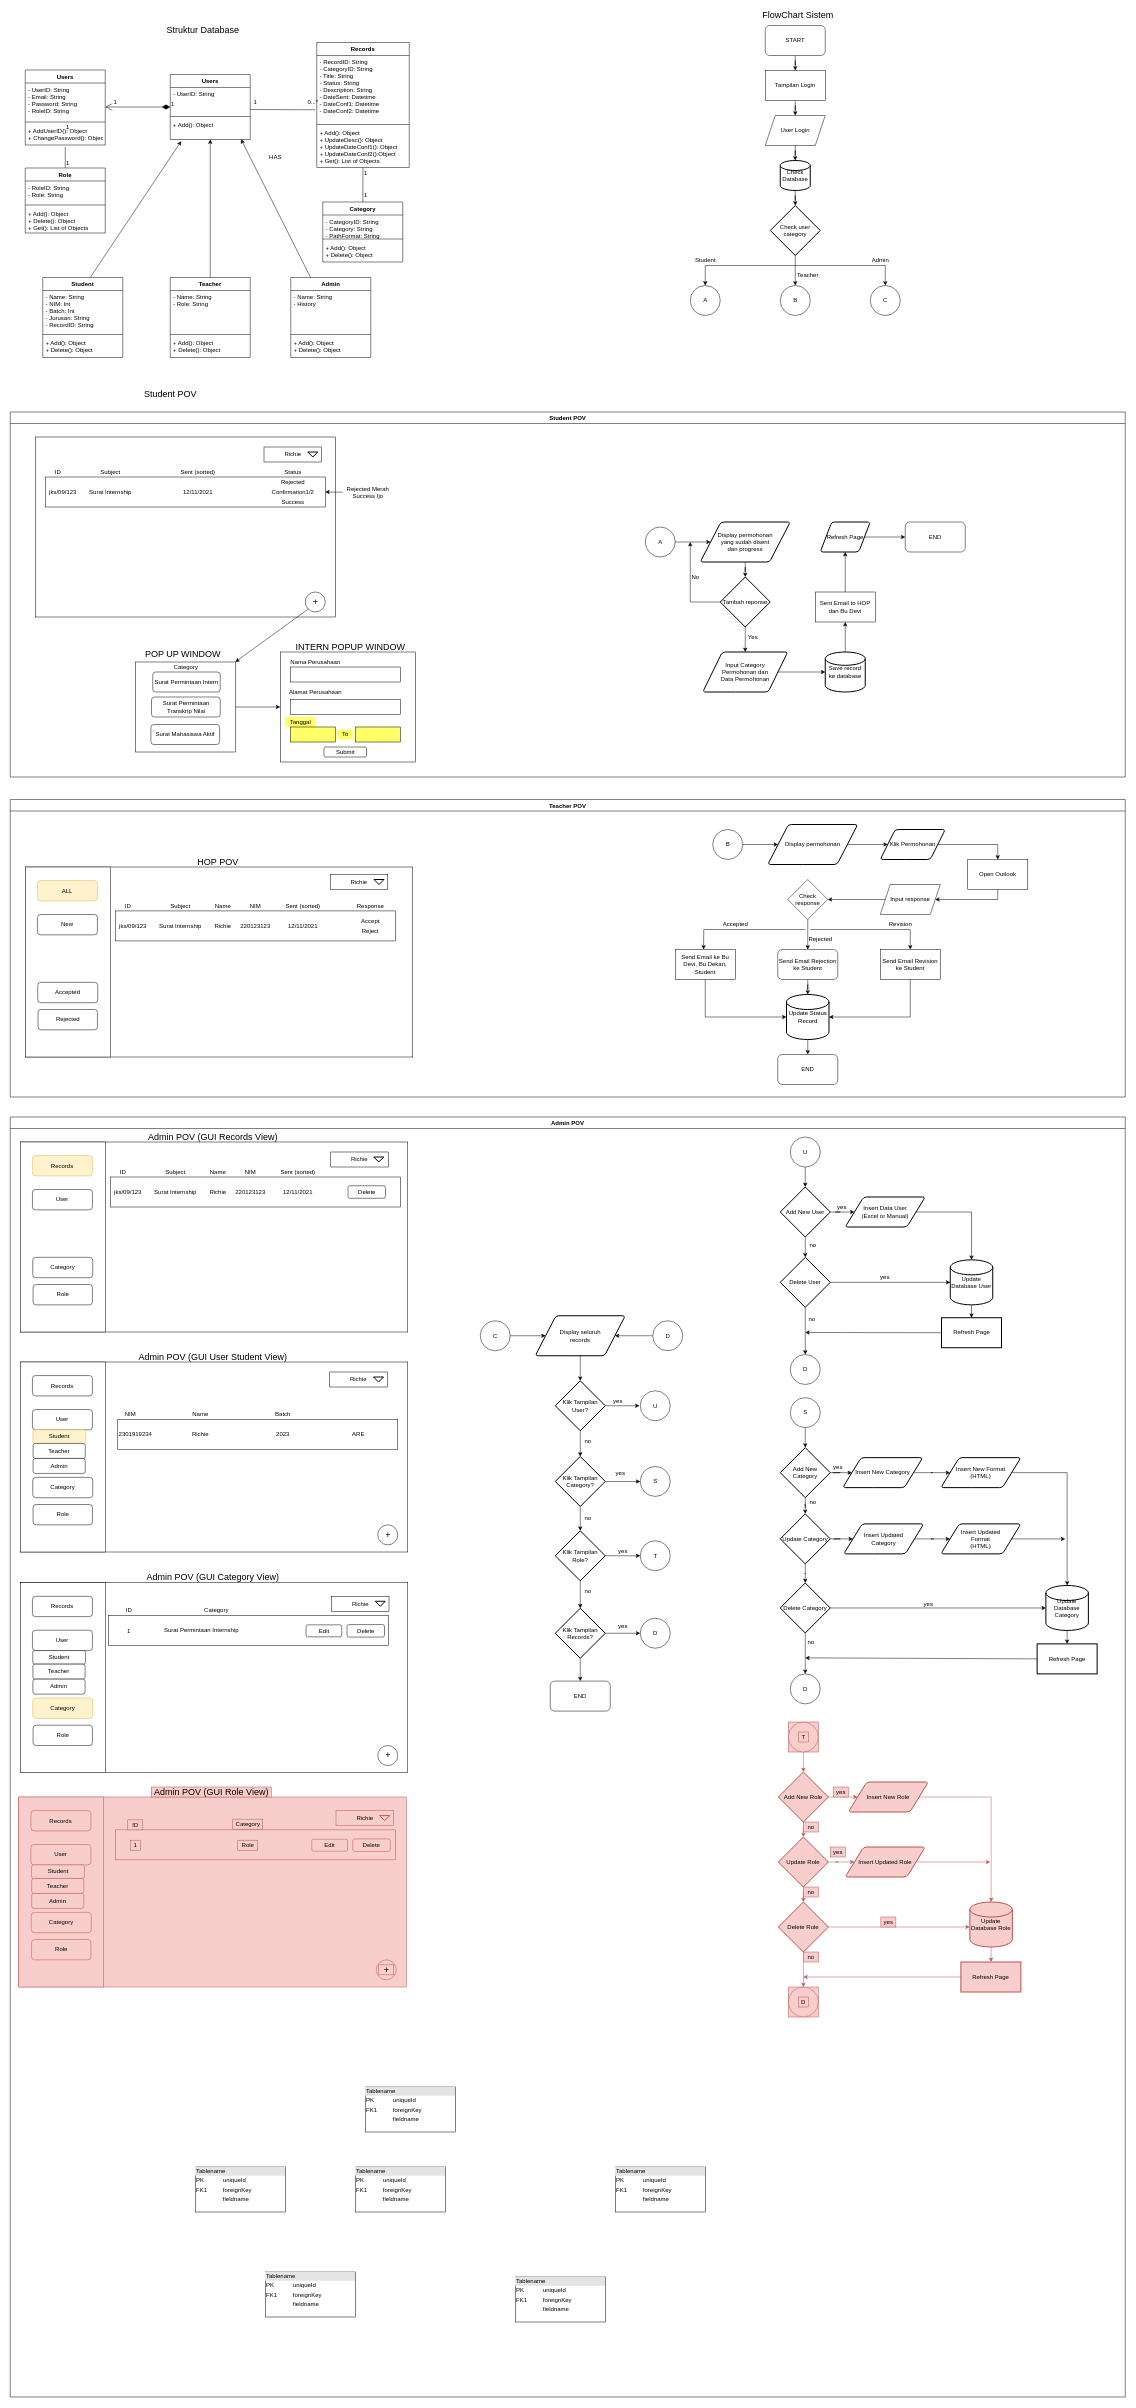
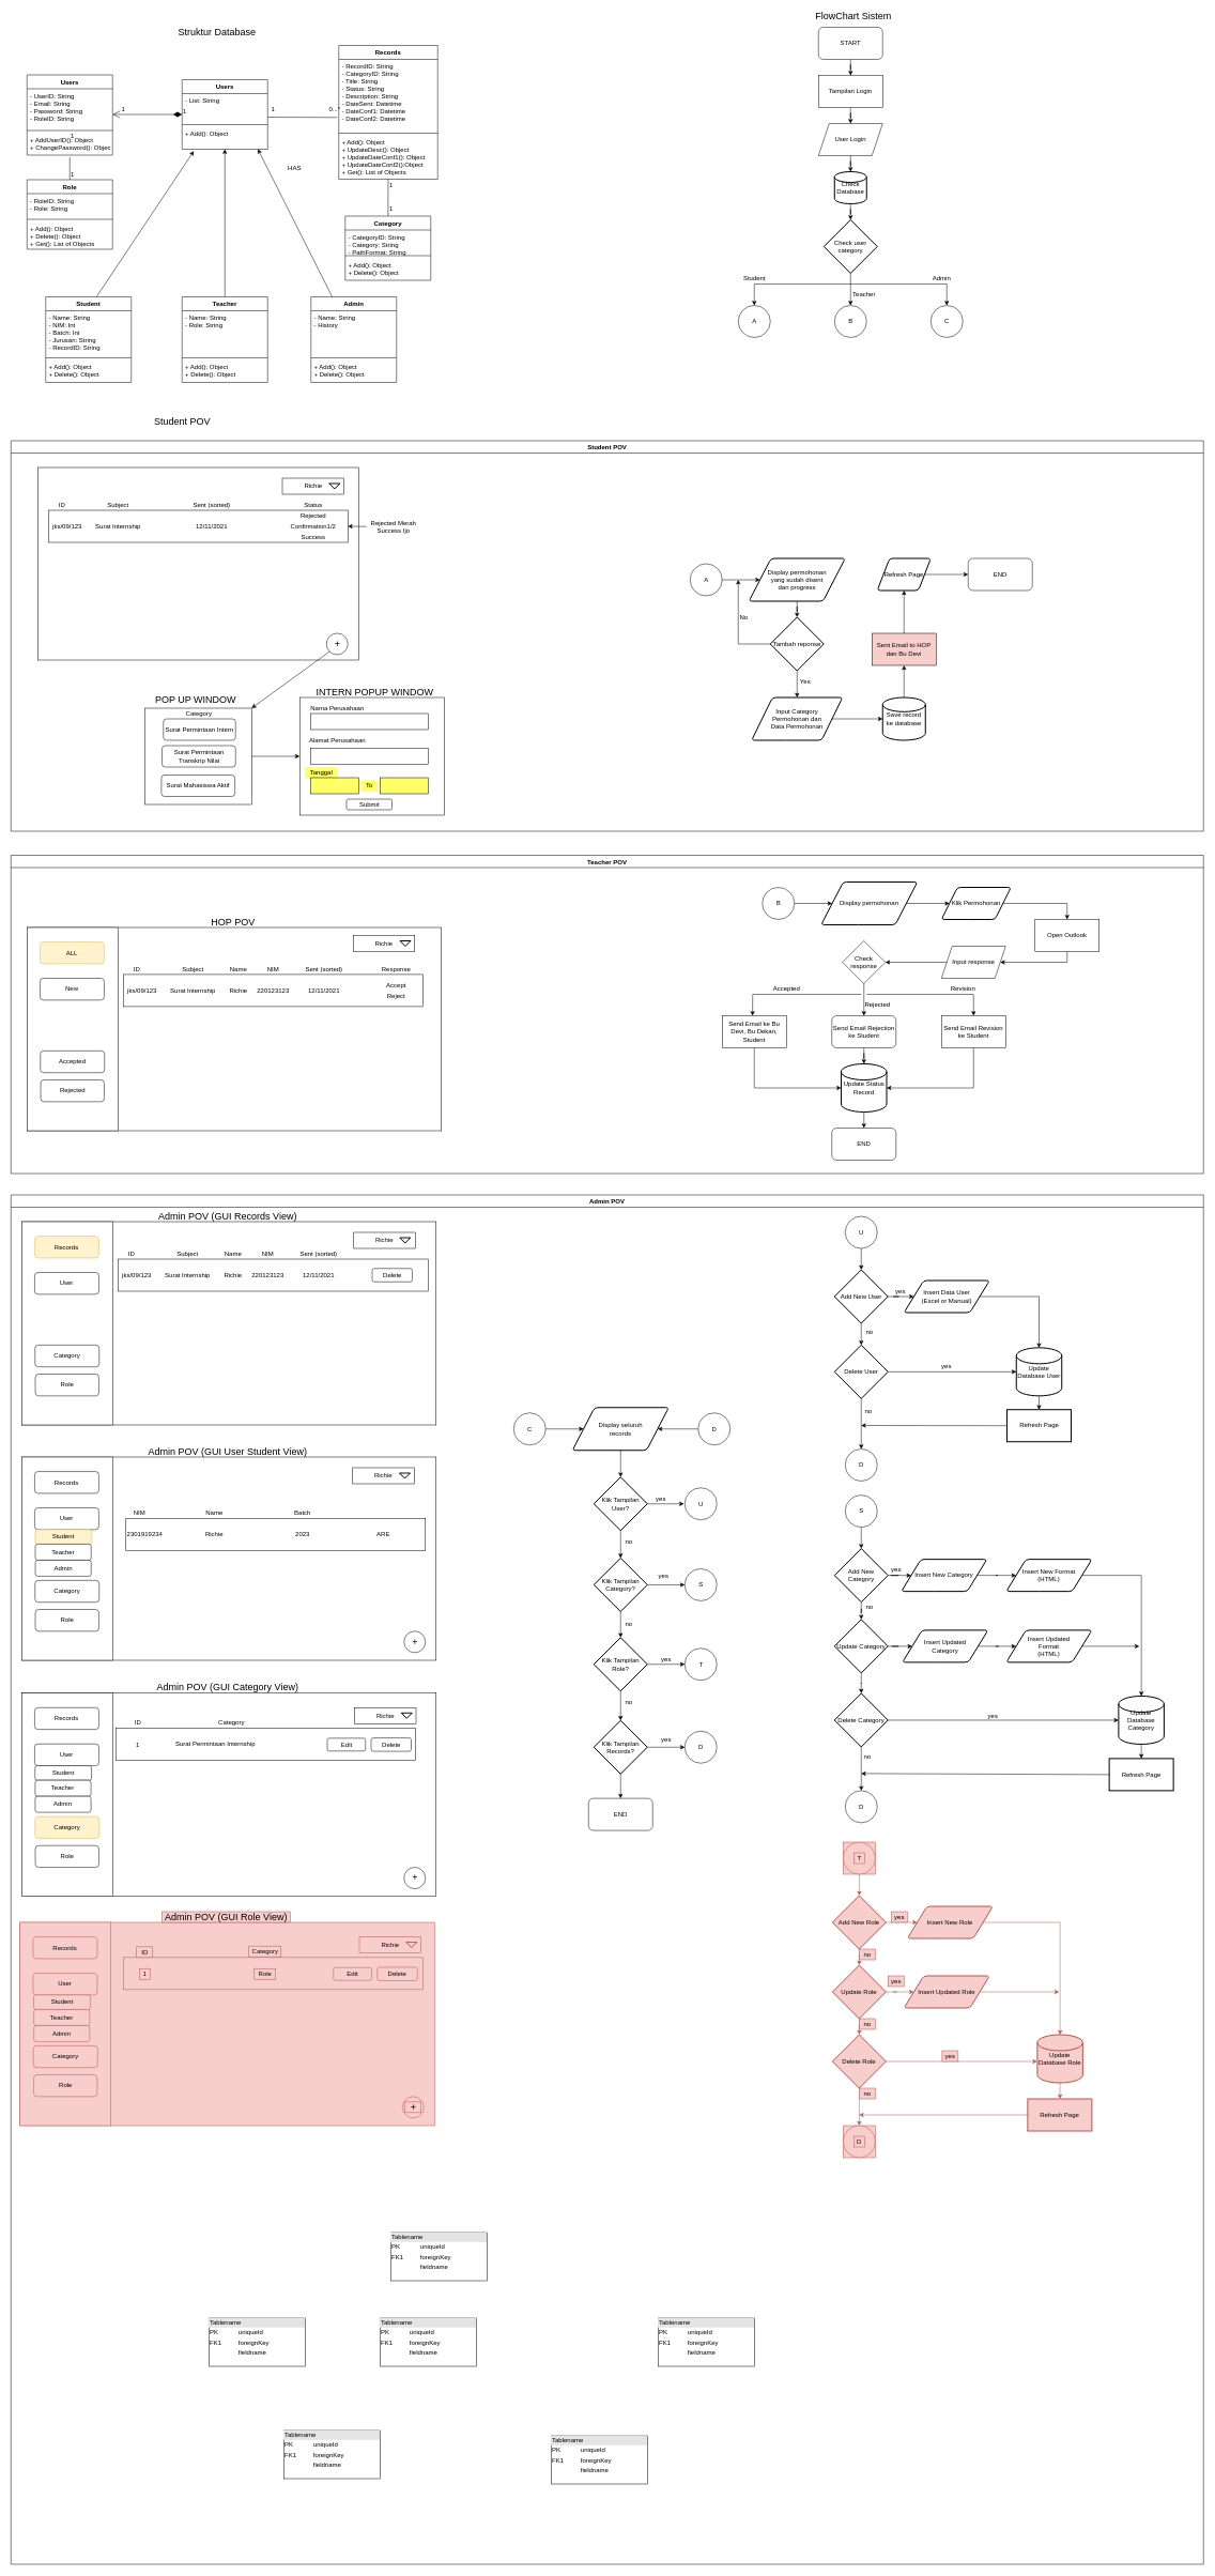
- <mxCell id="43" value="- UserID: String&#10;" style="text;strokeColor=none;fillColor=none;align=left;verticalAlign=top;spacingLeft=4;spacingRight=4;overflow=hidden;rotatable=0;points=[[0,0.5],[1,0.5]];portConstraint=eastwest;" parent="42" vertex="1"><mxGeometry y="26" width="160" height="54" as="geometry" /></mxCell>
+ <mxCell id="43" value="- List: String&#10;" style="text;strokeColor=none;fillColor=none;align=left;verticalAlign=top;spacingLeft=4;spacingRight=4;overflow=hidden;rotatable=0;points=[[0,0.5],[1,0.5]];portConstraint=eastwest;" parent="42" vertex="1"><mxGeometry y="26" width="160" height="54" as="geometry" /></mxCell>
- <mxCell id="267" value="Sent Email to HOP dan Bu Devi" style="rounded=0;whiteSpace=wrap;html=1;" parent="254" vertex="1"><mxGeometry x="1610" y="360" width="120" height="60" as="geometry" /></mxCell>
+ <mxCell id="267" value="Sent Email to HOP dan Bu Devi" style="rounded=0;whiteSpace=wrap;html=1;fillColor=#f8cecc;" parent="254" vertex="1"><mxGeometry x="1610" y="360" width="120" height="60" as="geometry" /></mxCell>
